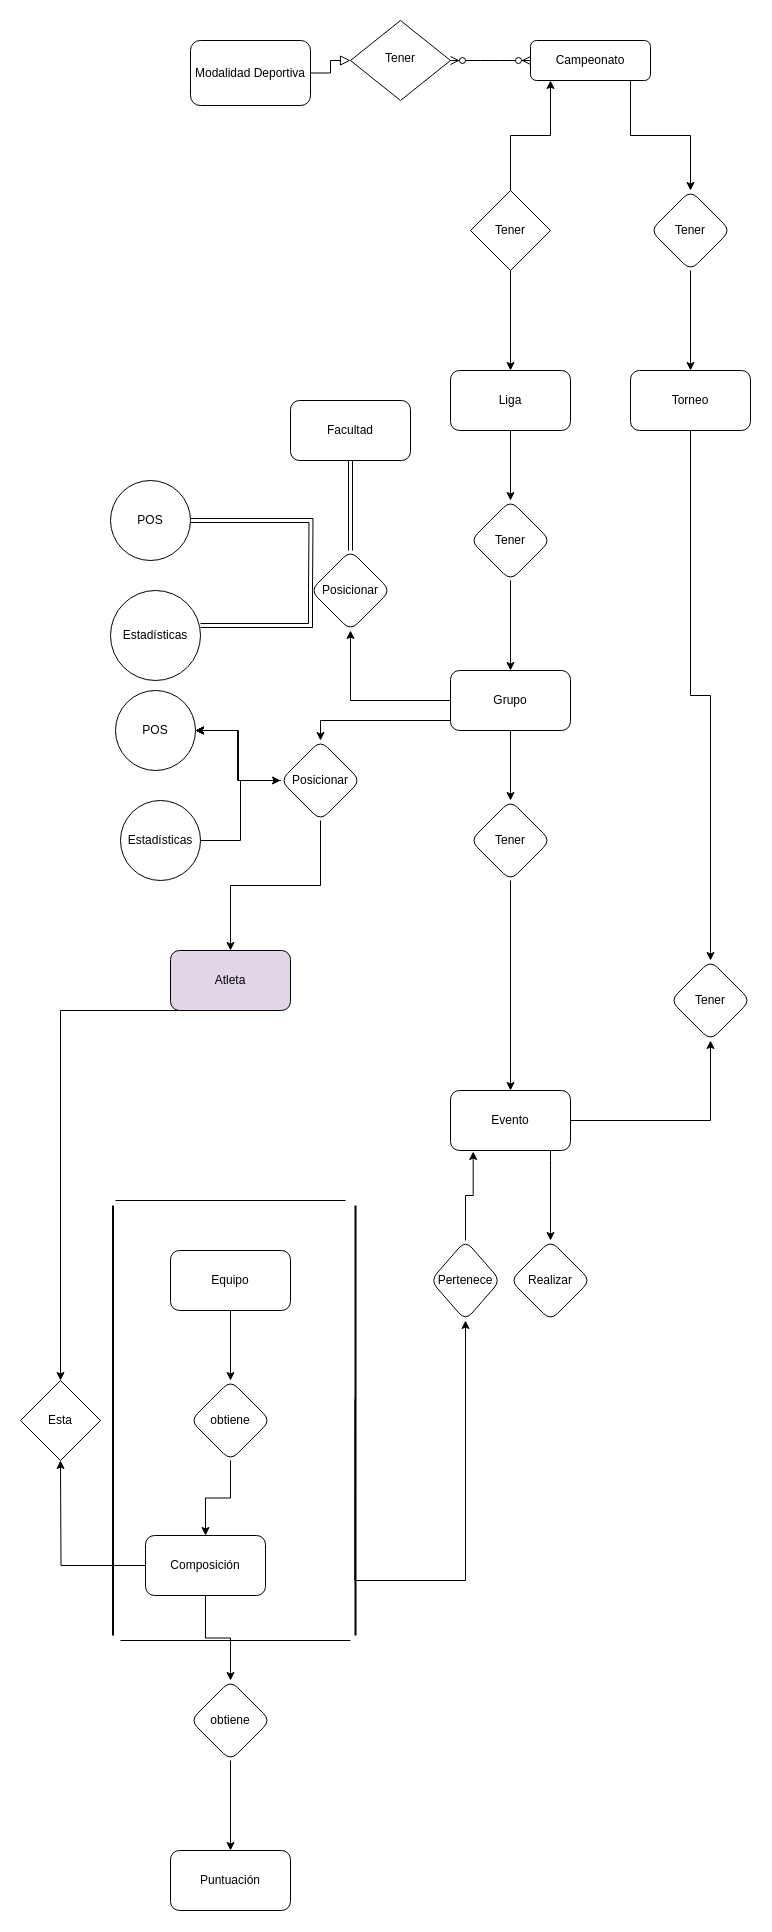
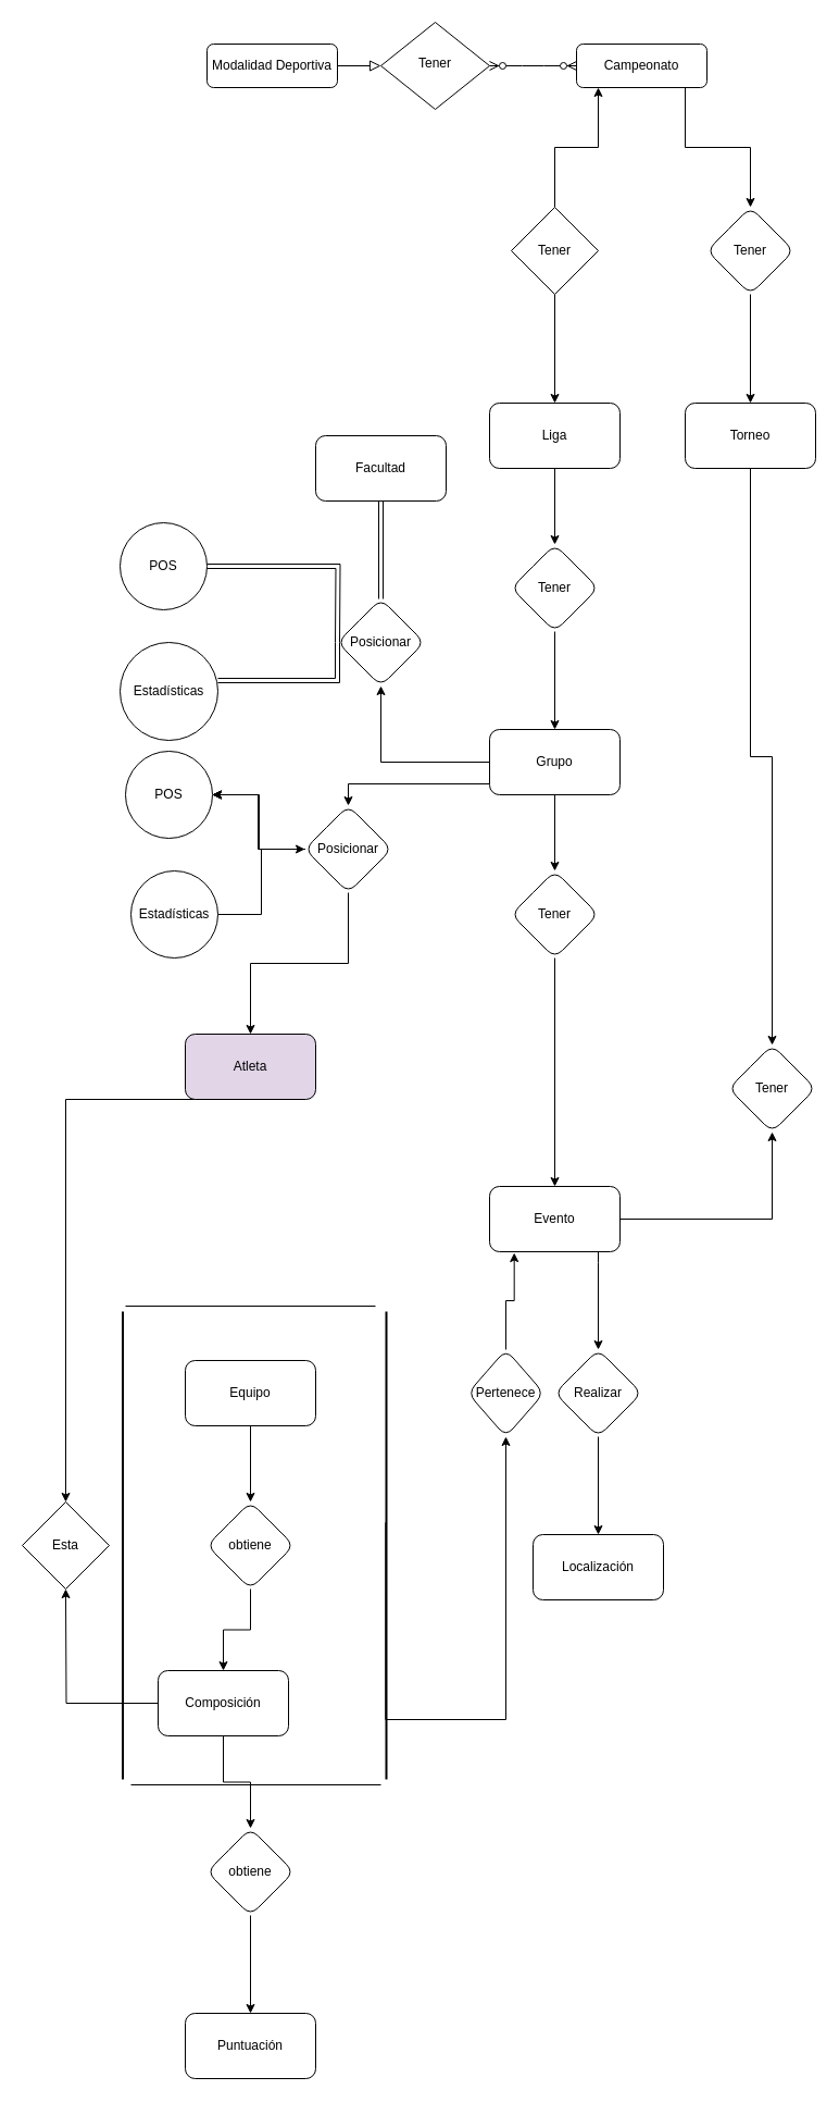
- <mxCell id="3" value="Modalidad Deportiva" style="rounded=1;whiteSpace=wrap;html=1;fontSize=12;glass=0;strokeWidth=1;shadow=0;" parent="1" vertex="1"><mxGeometry x="190" y="40" width="120" height="65" as="geometry" /></mxCell>
+ <mxCell id="3" value="Modalidad Deportiva" style="rounded=1;whiteSpace=wrap;html=1;fontSize=12;glass=0;strokeWidth=1;shadow=0;" parent="1" vertex="1"><mxGeometry x="190" y="40" width="120" height="40" as="geometry" /></mxCell>
+ <mxCell id="50" value="" style="edgeStyle=orthogonalEdgeStyle;rounded=0;orthogonalLoop=1;jettySize=auto;html=1;" parent="1" source="51" target="52" edge="1"><mxGeometry relative="1" as="geometry" /></mxCell>
+ <mxCell id="52" value="Localización" style="whiteSpace=wrap;html=1;rounded=1;glass=0;strokeWidth=1;shadow=0;" parent="1" vertex="1"><mxGeometry x="490" y="1410" width="120" height="60" as="geometry" /></mxCell>
